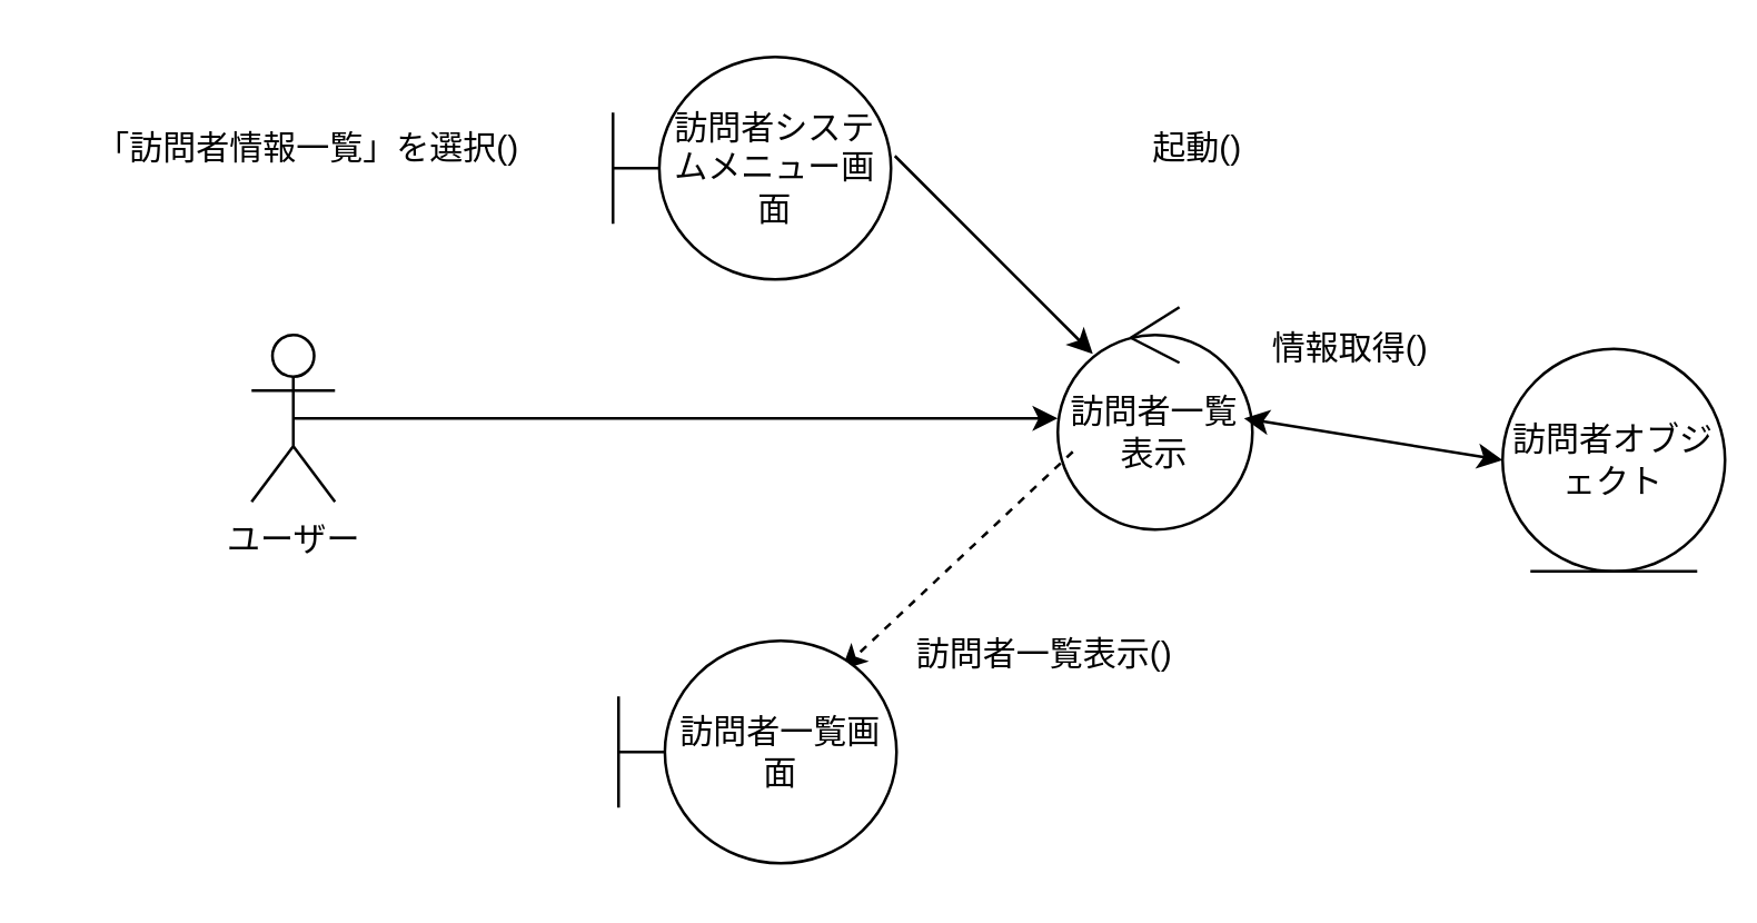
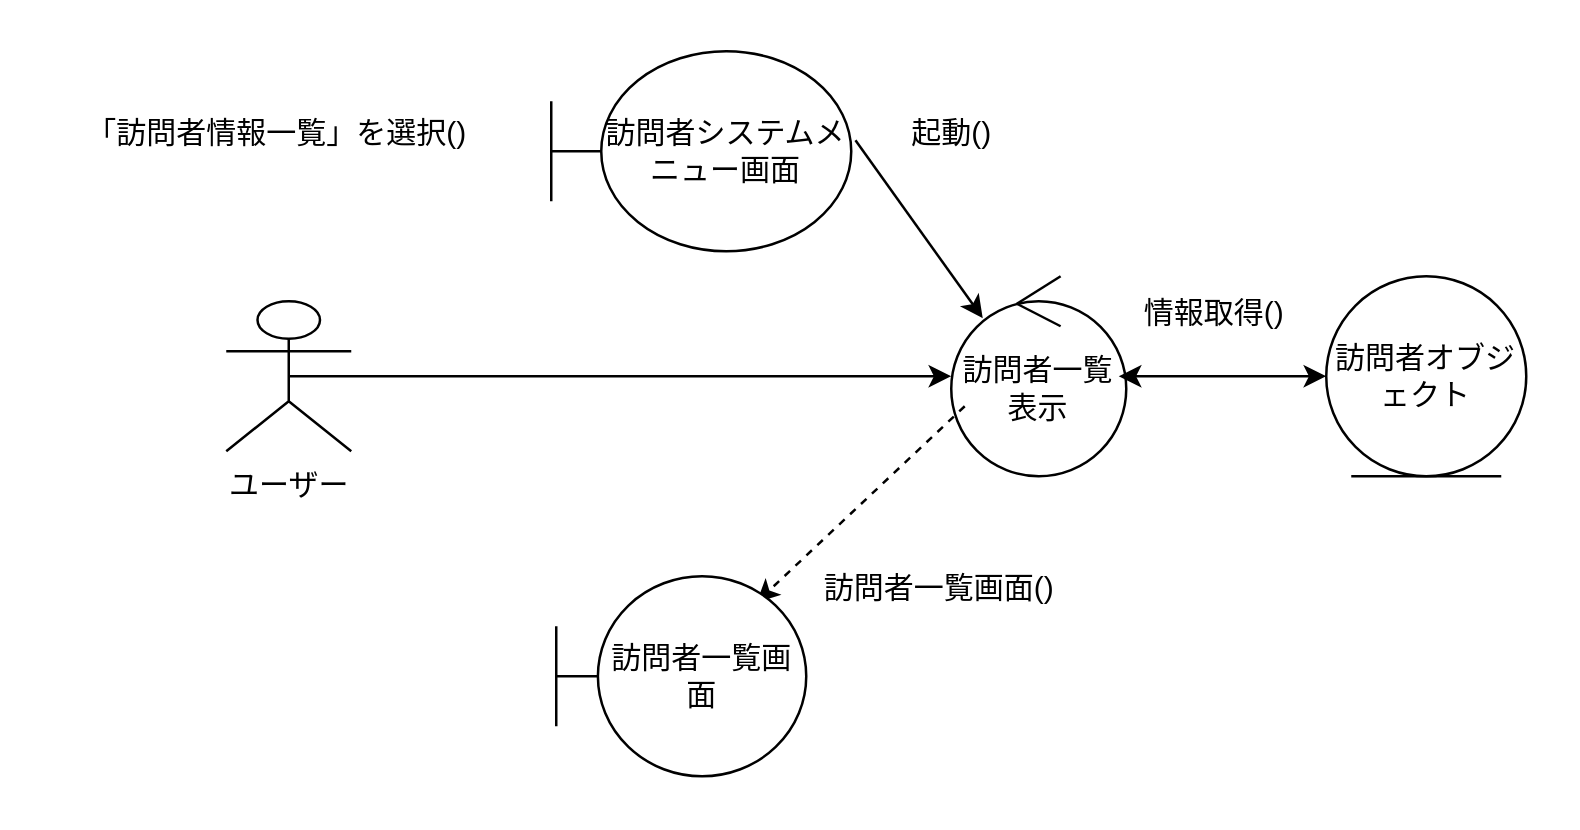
- <mxCell id="12" value="起動()" style="text;html=1;align=center;verticalAlign=middle;resizable=0;points=[];autosize=1;strokeColor=none;fillColor=none;" vertex="1" parent="1"><mxGeometry x="400" y="38" width="60" height="30" as="geometry" /></mxCell>
+ <mxCell id="12" value="起動()" style="text;html=1;align=center;verticalAlign=middle;resizable=0;points=[];autosize=1;strokeColor=none;fillColor=none;" vertex="1" parent="1"><mxGeometry x="350" y="38" width="60" height="30" as="geometry" /></mxCell>
- <mxCell id="3" value="訪問者システムメニュー画面" style="shape=umlBoundary;whiteSpace=wrap;html=1;" parent="1" vertex="1"><mxGeometry x="220" y="20" width="100" height="80" as="geometry" /></mxCell>
+ <mxCell id="3" value="訪問者システムメニュー画面" style="shape=umlBoundary;whiteSpace=wrap;html=1;" parent="1" vertex="1"><mxGeometry x="220" y="20" width="120" height="80" as="geometry" /></mxCell>
- <mxCell id="2" value="ユーザー" style="shape=umlActor;verticalLabelPosition=bottom;verticalAlign=top;html=1;" parent="1" vertex="1"><mxGeometry x="90" y="120" width="30" height="60" as="geometry" /></mxCell>
+ <mxCell id="2" value="ユーザー" style="shape=umlActor;verticalLabelPosition=bottom;verticalAlign=top;html=1;" parent="1" vertex="1"><mxGeometry x="90" y="120" width="50" height="60" as="geometry" /></mxCell>
- <mxCell id="7" value="訪問者オブジェクト" style="ellipse;shape=umlEntity;whiteSpace=wrap;html=1;" parent="1" vertex="1"><mxGeometry x="540" y="125" width="80" height="80" as="geometry" /></mxCell>
+ <mxCell id="7" value="訪問者オブジェクト" style="ellipse;shape=umlEntity;whiteSpace=wrap;html=1;" parent="1" vertex="1"><mxGeometry x="530" y="110" width="80" height="80" as="geometry" /></mxCell>
- <mxCell id="14" value="訪問者一覧表示()" style="text;html=1;align=center;verticalAlign=middle;resizable=0;points=[];autosize=1;strokeColor=none;fillColor=none;" vertex="1" parent="1"><mxGeometry x="315" y="220" width="120" height="30" as="geometry" /></mxCell>
+ <mxCell id="14" value="訪問者一覧画面()" style="text;html=1;align=center;verticalAlign=middle;resizable=0;points=[];autosize=1;strokeColor=none;fillColor=none;" vertex="1" parent="1"><mxGeometry x="315" y="220" width="120" height="30" as="geometry" /></mxCell>
